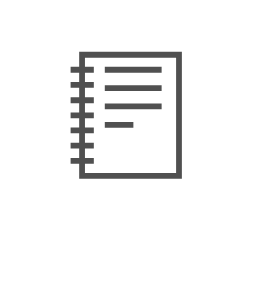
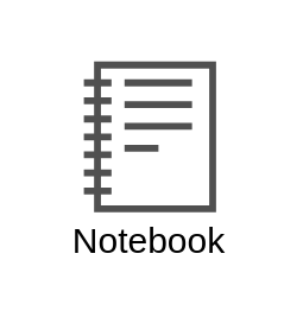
+ <mxCell id="4" value="Notebook" style="text;html=1;strokeColor=none;fillColor=none;align=center;verticalAlign=middle;whiteSpace=wrap;rounded=0;" vertex="1" parent="2"><mxGeometry y="51" width="60" height="20" as="geometry" /></mxCell>
